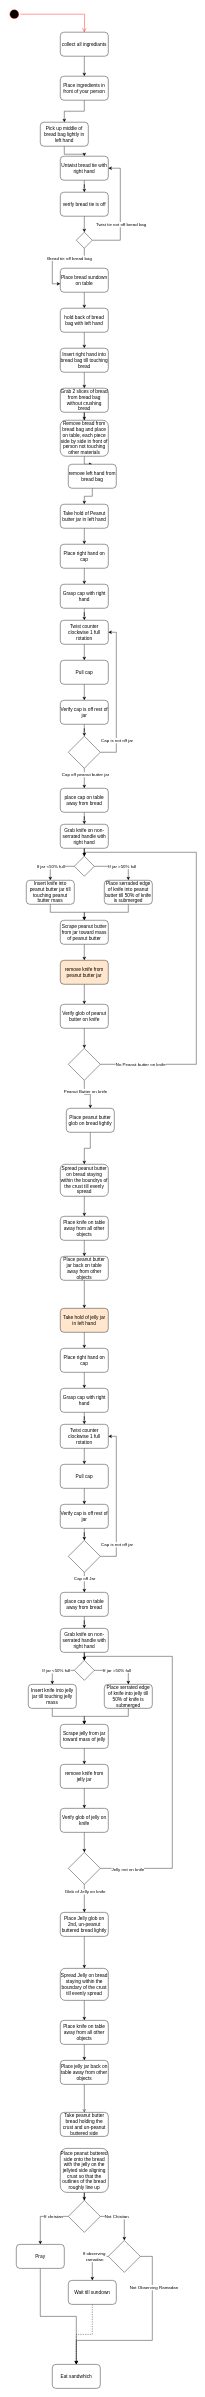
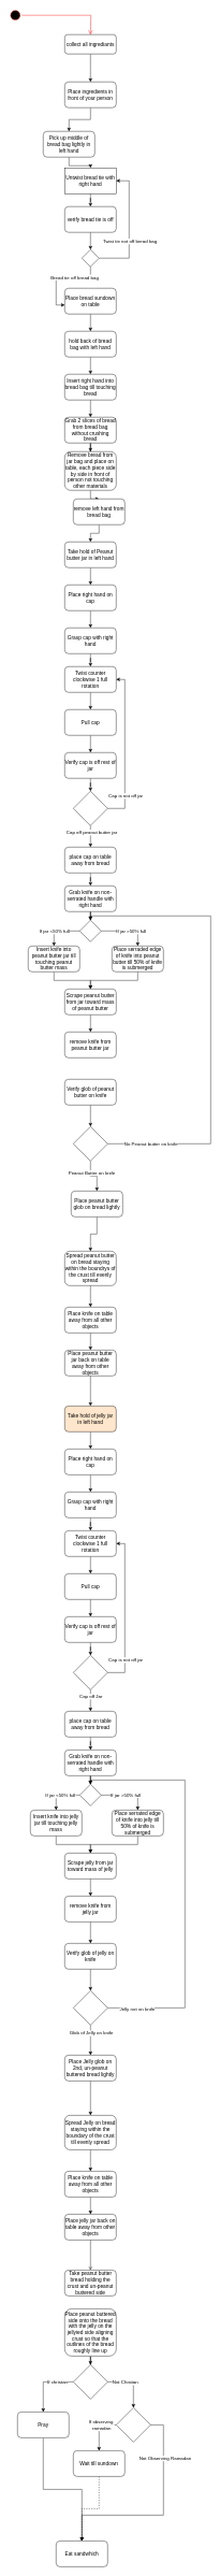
- <mxCell id="5" value="collect all ingrediants" style="rounded=1;whiteSpace=wrap;html=1;" vertex="1" parent="1"><mxGeometry x="150" y="80" width="120" height="60" as="geometry" /></mxCell>
+ <mxCell id="5" value="collect all ingrediants" style="rounded=1;whiteSpace=wrap;html=1;" vertex="1" parent="1"><mxGeometry x="150" y="80" width="120" height="45" as="geometry" /></mxCell>
- <mxCell id="11" value="Untwist bread tie with right hand" style="rounded=1;whiteSpace=wrap;html=1;" vertex="1" parent="1"><mxGeometry x="150" y="390" width="120" height="60" as="geometry" /></mxCell>
+ <mxCell id="11" value="Untwist bread tie with right hand" style="whiteSpace=wrap;html=1;rounded=0;" vertex="1" parent="1"><mxGeometry x="150" y="390" width="120" height="60" as="geometry" /></mxCell>
- <mxCell id="28" value="Remove bread from bread bag and place on table, each piece side by side in front of person not touching other materials" style="rounded=1;whiteSpace=wrap;html=1;" vertex="1" parent="1"><mxGeometry x="150" y="1050" width="120" height="90" as="geometry" /></mxCell>
+ <mxCell id="28" value="Remove bread from jar bag and place on table, each piece side by side in front of person not touching other materials" style="rounded=1;whiteSpace=wrap;html=1;" vertex="1" parent="1"><mxGeometry x="150" y="1050" width="120" height="90" as="geometry" /></mxCell>
- <mxCell id="64" value="remove knife from peanut butter jar" style="rounded=1;whiteSpace=wrap;html=1;fillColor=#ffe6cc;" vertex="1" parent="1"><mxGeometry x="150" y="2400" width="120" height="60" as="geometry" /></mxCell>
+ <mxCell id="64" value="remove knife from peanut butter jar" style="rounded=1;whiteSpace=wrap;html=1;" vertex="1" parent="1"><mxGeometry x="150" y="2400" width="120" height="60" as="geometry" /></mxCell>
- <mxCell id="63" style="edgeStyle=orthogonalEdgeStyle;rounded=0;orthogonalLoop=1;jettySize=auto;html=1;entryX=0.5;entryY=0;entryDx=0;entryDy=0;" edge="1" parent="1" source="64" target="66"><mxGeometry relative="1" as="geometry" /></mxCell>
